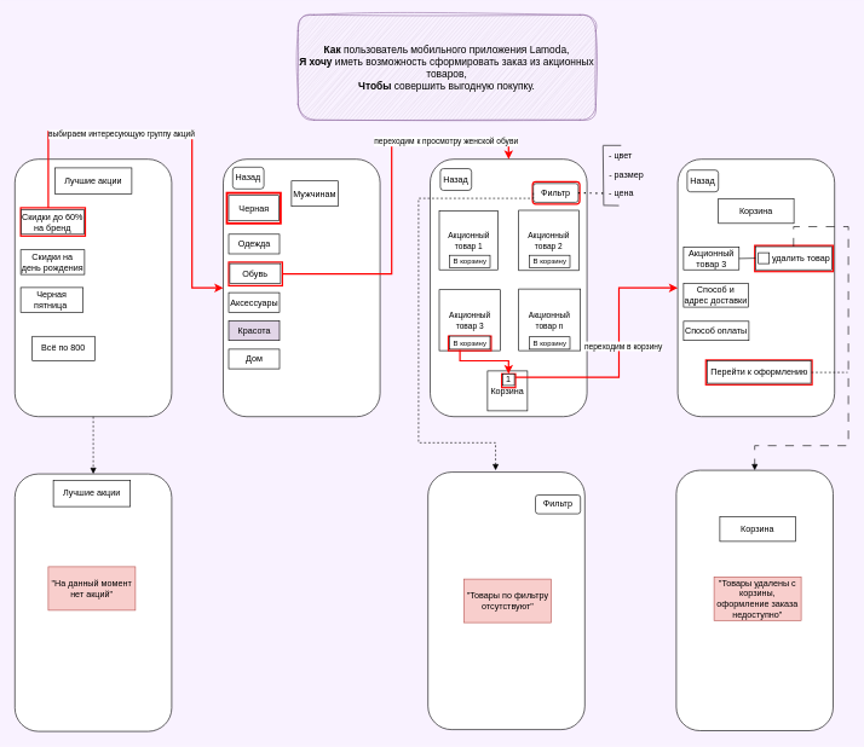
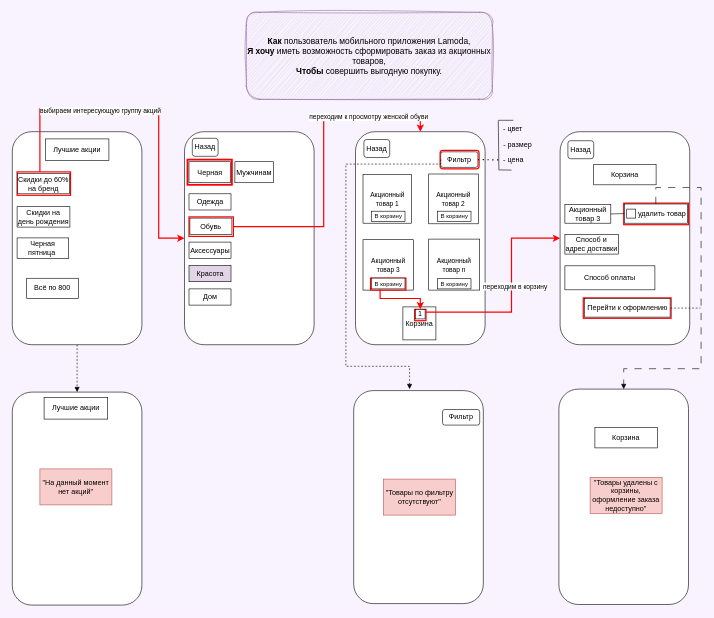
- <mxCell id="4" value="Мужчинам" style="rounded=0;whiteSpace=wrap;html=1;" parent="1" vertex="1"><mxGeometry x="401" y="249.03" width="64" height="35" as="geometry" /></mxCell>
+ <mxCell id="4" value="Мужчинам" style="rounded=0;whiteSpace=wrap;html=1;" parent="1" vertex="1"><mxGeometry x="391" y="269.03" width="64" height="35" as="geometry" /></mxCell>
- <mxCell id="45" value="Способ оплаты" style="rounded=0;whiteSpace=wrap;html=1;" parent="1" vertex="1"><mxGeometry x="941" y="442.53" width="90" height="26.47" as="geometry" /></mxCell>
+ <mxCell id="45" value="Способ оплаты" style="rounded=0;whiteSpace=wrap;html=1;" parent="1" vertex="1"><mxGeometry x="941" y="442.53" width="150" height="40" as="geometry" /></mxCell>
